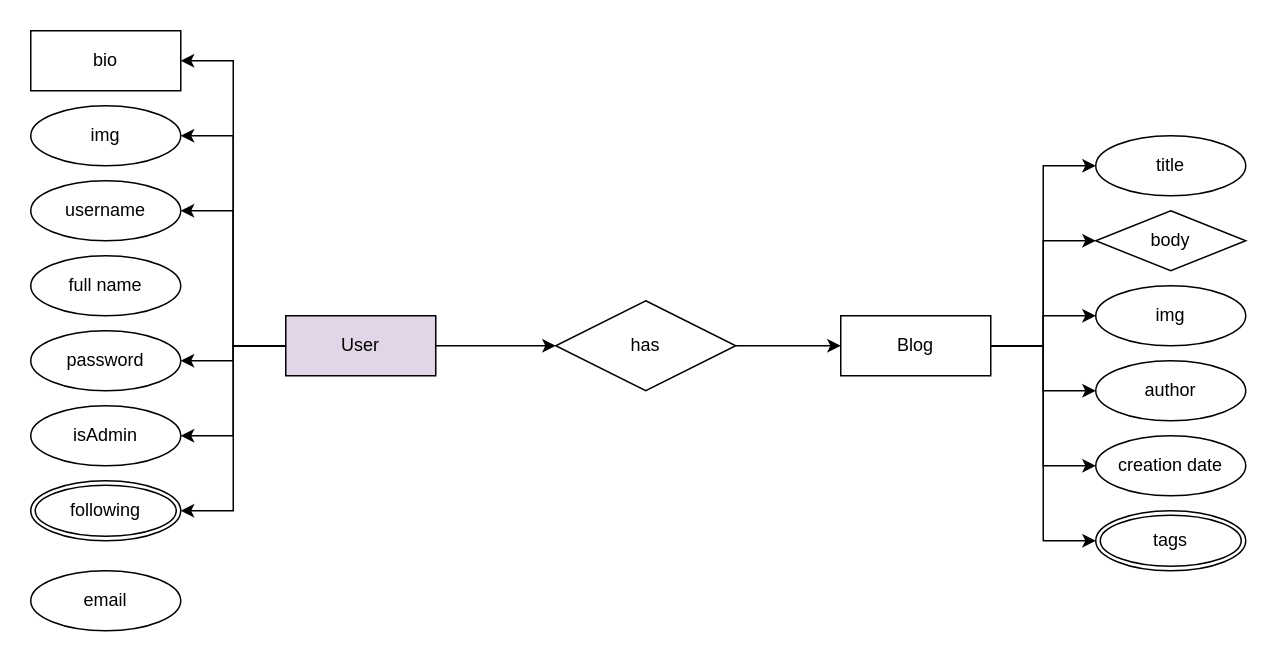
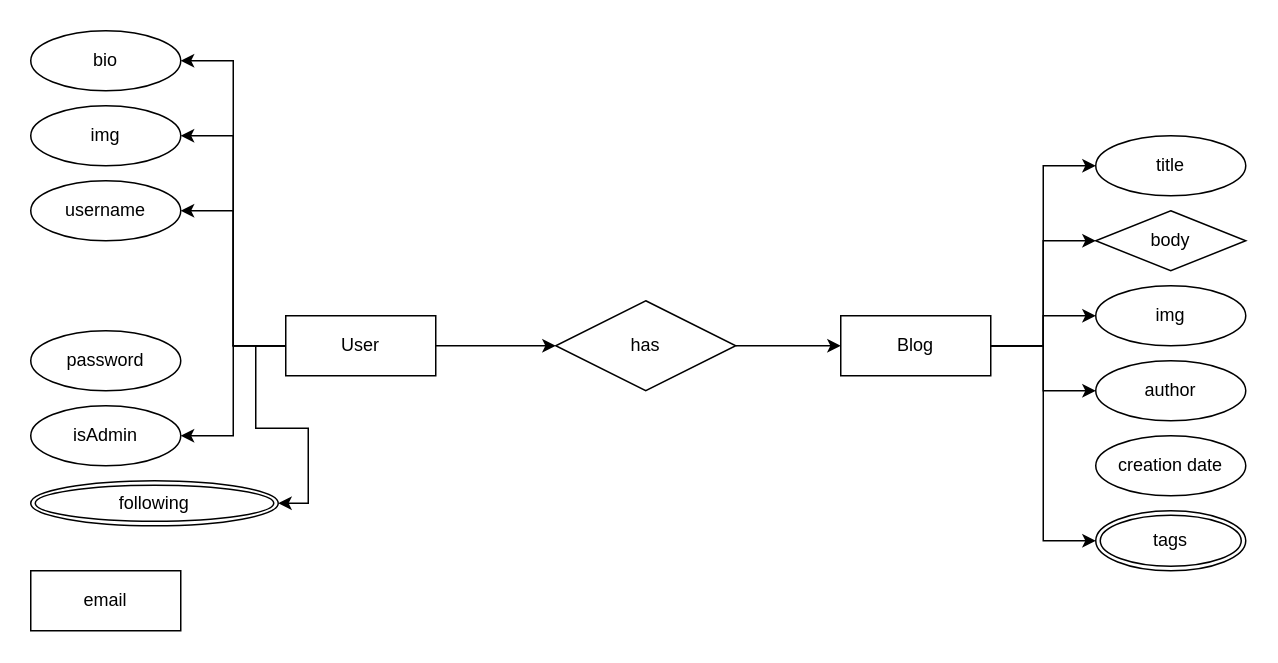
- <mxCell id="29" value="bio" style="whiteSpace=wrap;html=1;align=center;rounded=0;" vertex="1" parent="1"><mxGeometry x="20" width="100" height="40" as="geometry" y="20" /></mxCell>
+ <mxCell id="29" value="bio" style="ellipse;whiteSpace=wrap;html=1;align=center;" vertex="1" parent="1"><mxGeometry x="20" width="100" height="40" as="geometry" y="20" /></mxCell>
- <mxCell id="24" value="full name" style="ellipse;whiteSpace=wrap;html=1;align=center;" vertex="1" parent="1"><mxGeometry x="20" y="170" width="100" height="40" as="geometry" /></mxCell>
- <mxCell id="9" value="User" style="whiteSpace=wrap;html=1;align=center;fillColor=#e1d5e7;" vertex="1" parent="1"><mxGeometry x="190" y="210" width="100" height="40" as="geometry" /></mxCell>
+ <mxCell id="9" value="User" style="whiteSpace=wrap;html=1;align=center;" vertex="1" parent="1"><mxGeometry x="190" y="210" width="100" height="40" as="geometry" /></mxCell>
- <mxCell id="3" style="edgeStyle=orthogonalEdgeStyle;rounded=0;orthogonalLoop=1;jettySize=auto;html=1;exitX=0;exitY=0.5;exitDx=0;exitDy=0;entryX=1;entryY=0.5;entryDx=0;entryDy=0;" edge="1" parent="1" source="9" target="25"><mxGeometry relative="1" as="geometry" /></mxCell>
- <mxCell id="14" style="edgeStyle=orthogonalEdgeStyle;rounded=0;orthogonalLoop=1;jettySize=auto;html=1;exitX=1;exitY=0.5;exitDx=0;exitDy=0;entryX=0;entryY=0.5;entryDx=0;entryDy=0;" edge="1" parent="1" source="16" target="21"><mxGeometry relative="1" as="geometry" /></mxCell>
- <mxCell id="27" value="following" style="ellipse;shape=doubleEllipse;margin=3;whiteSpace=wrap;html=1;align=center;" vertex="1" parent="1"><mxGeometry x="20" y="320" width="100" height="40" as="geometry" /></mxCell>
+ <mxCell id="27" value="following" style="ellipse;shape=doubleEllipse;margin=3;whiteSpace=wrap;html=1;align=center;" vertex="1" parent="1"><mxGeometry x="20" y="320" width="165" height="30" as="geometry" /></mxCell>
- <mxCell id="32" value="email" style="ellipse;whiteSpace=wrap;html=1;align=center;" vertex="1" parent="1"><mxGeometry x="20" y="380" width="100" height="40" as="geometry" /></mxCell>
+ <mxCell id="32" value="email" style="whiteSpace=wrap;html=1;align=center;rounded=0;" vertex="1" parent="1"><mxGeometry x="20" y="380" width="100" height="40" as="geometry" /></mxCell>
